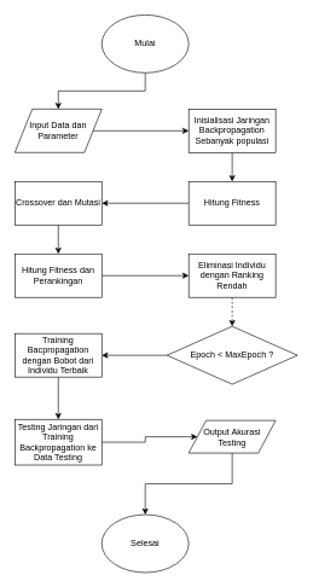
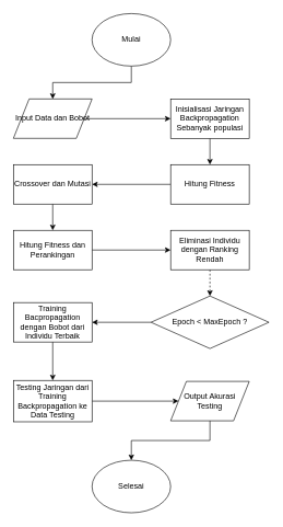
- <mxCell id="19" value="Input Data dan Parameter" style="shape=parallelogram;perimeter=parallelogramPerimeter;whiteSpace=wrap;html=1;" vertex="1" parent="1"><mxGeometry x="20" y="150" width="120" height="60" as="geometry" /></mxCell>
+ <mxCell id="19" value="Input Data dan Bobot" style="shape=parallelogram;perimeter=parallelogramPerimeter;whiteSpace=wrap;html=1;" vertex="1" parent="1"><mxGeometry x="20" y="150" width="120" height="60" as="geometry" /></mxCell>
- <mxCell id="21" value="Output Akurasi Testing" style="shape=parallelogram;perimeter=parallelogramPerimeter;whiteSpace=wrap;html=1;" vertex="1" parent="1"><mxGeometry x="260" y="580" width="120" height="45" as="geometry" /></mxCell>
+ <mxCell id="21" value="Output Akurasi Testing" style="shape=parallelogram;perimeter=parallelogramPerimeter;whiteSpace=wrap;html=1;" vertex="1" parent="1"><mxGeometry x="260" y="580" width="120" height="60" as="geometry" /></mxCell>
- <mxCell id="24" value="Selesai" style="ellipse;whiteSpace=wrap;html=1;" vertex="1" parent="1"><mxGeometry x="140" y="710" width="120" height="80" as="geometry" /></mxCell>
+ <mxCell id="24" value="Selesai" style="ellipse;whiteSpace=wrap;html=1;" vertex="1" parent="1"><mxGeometry x="140" y="700" width="120" height="80" as="geometry" /></mxCell>
